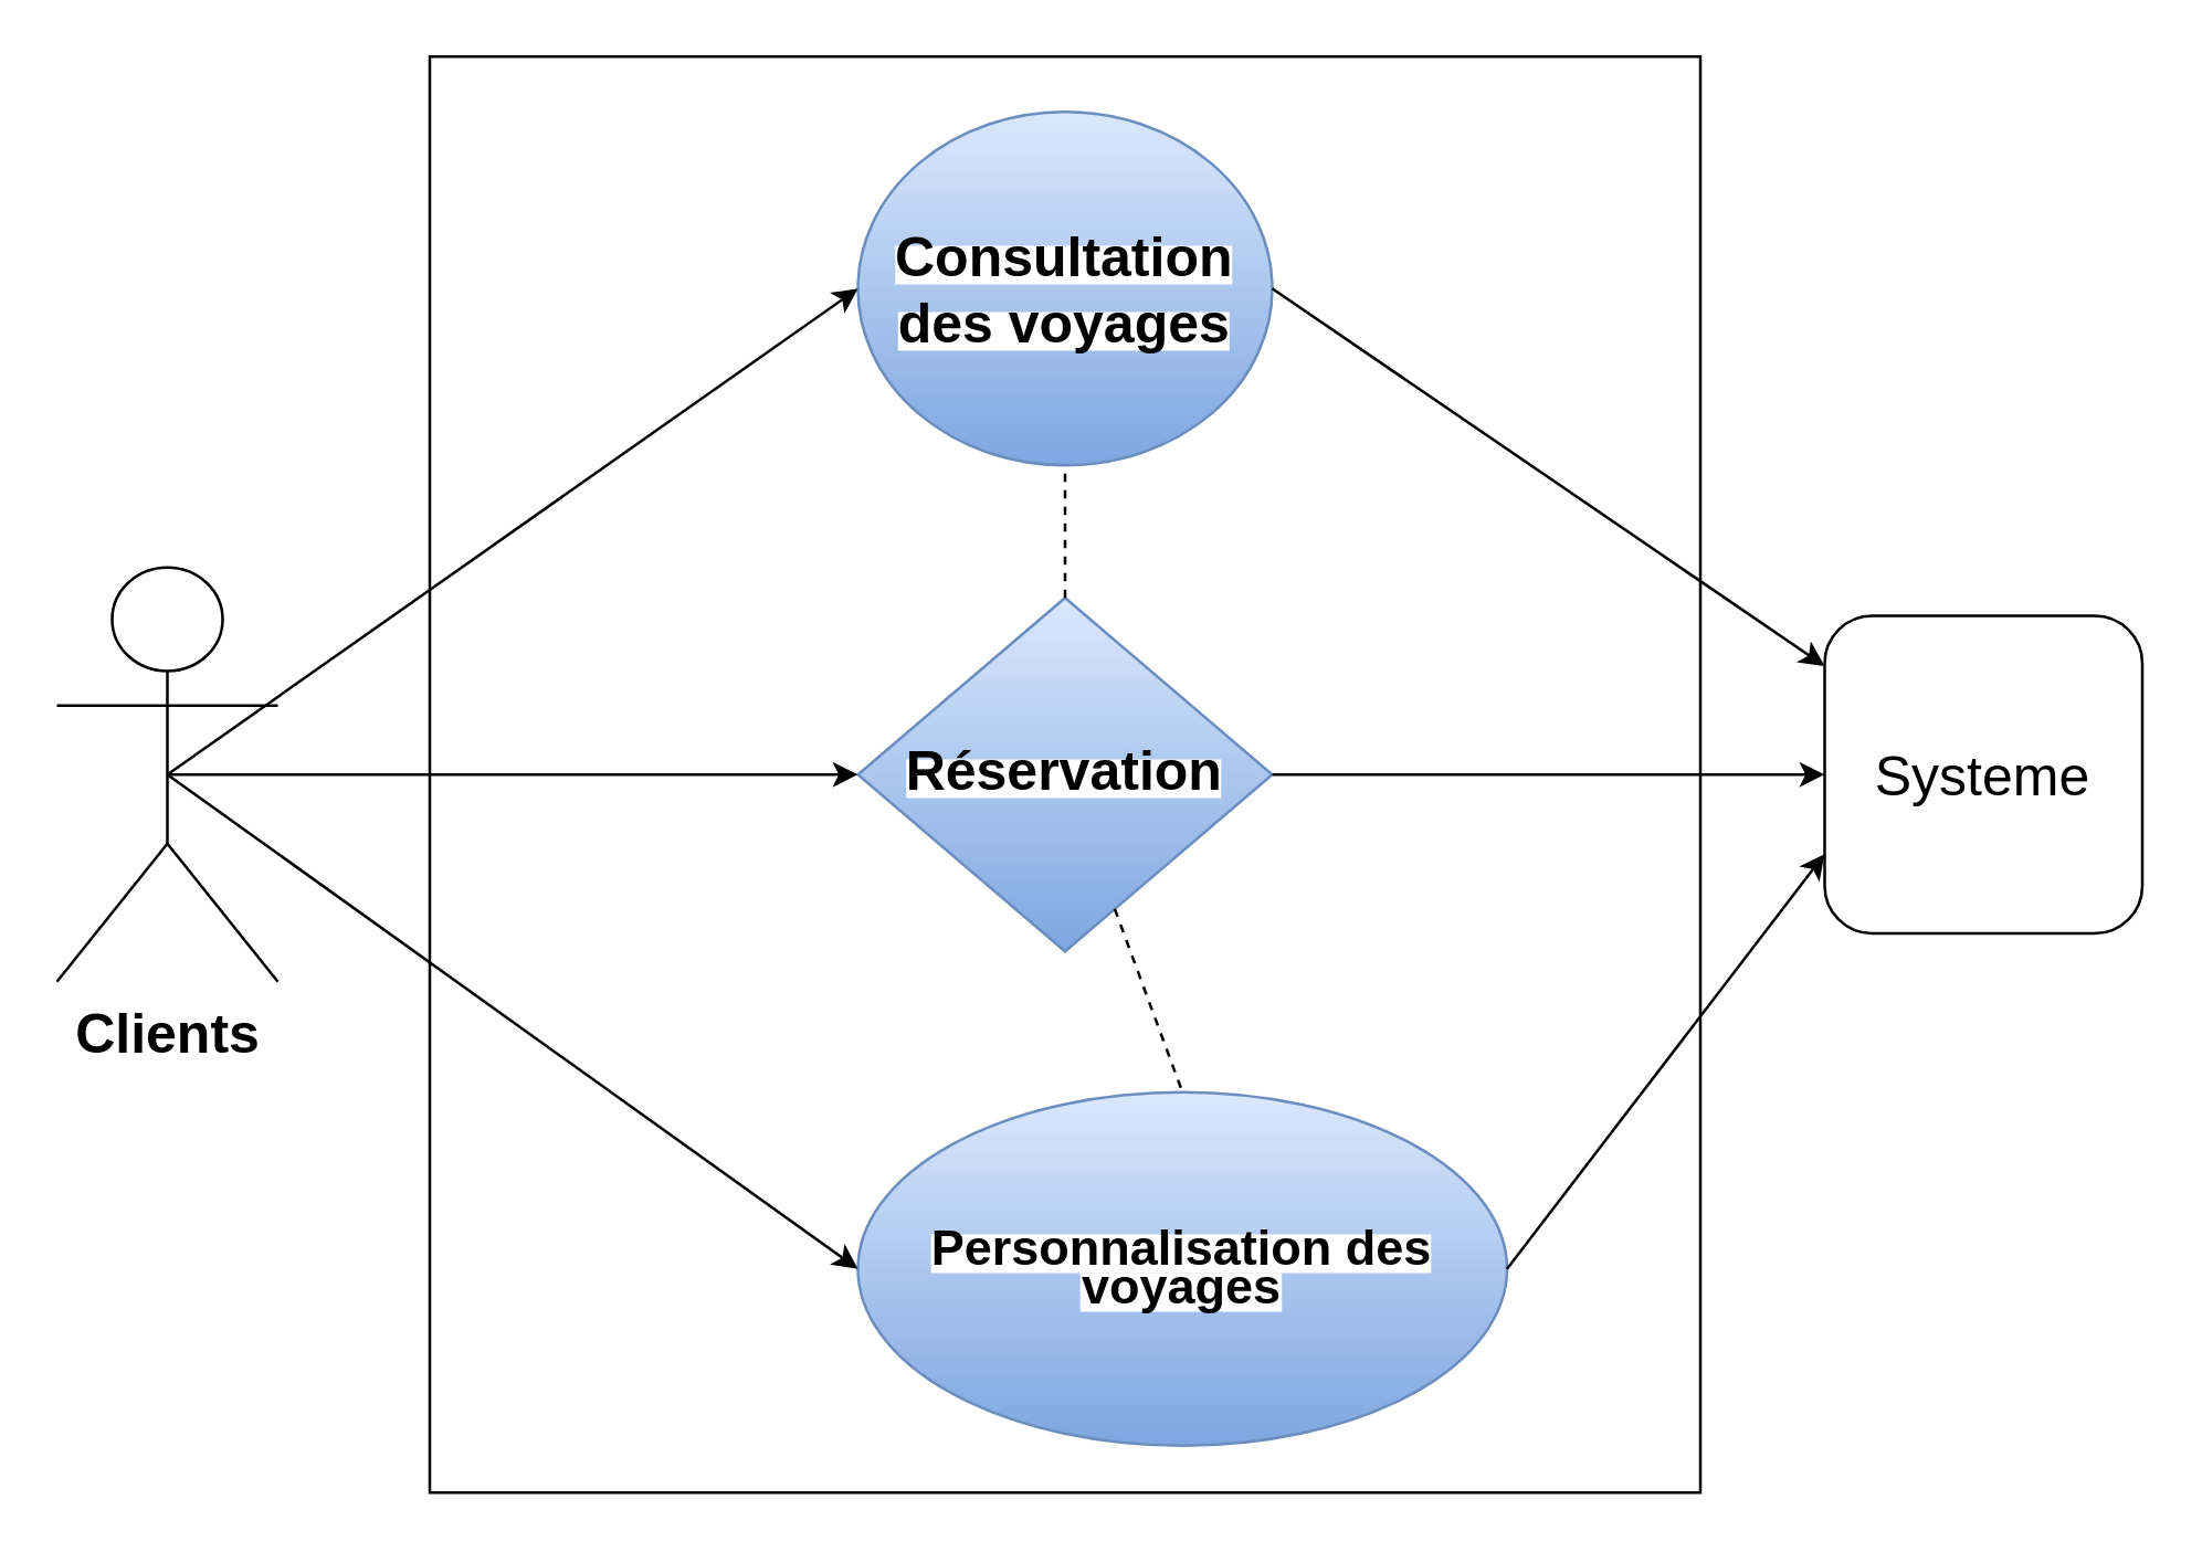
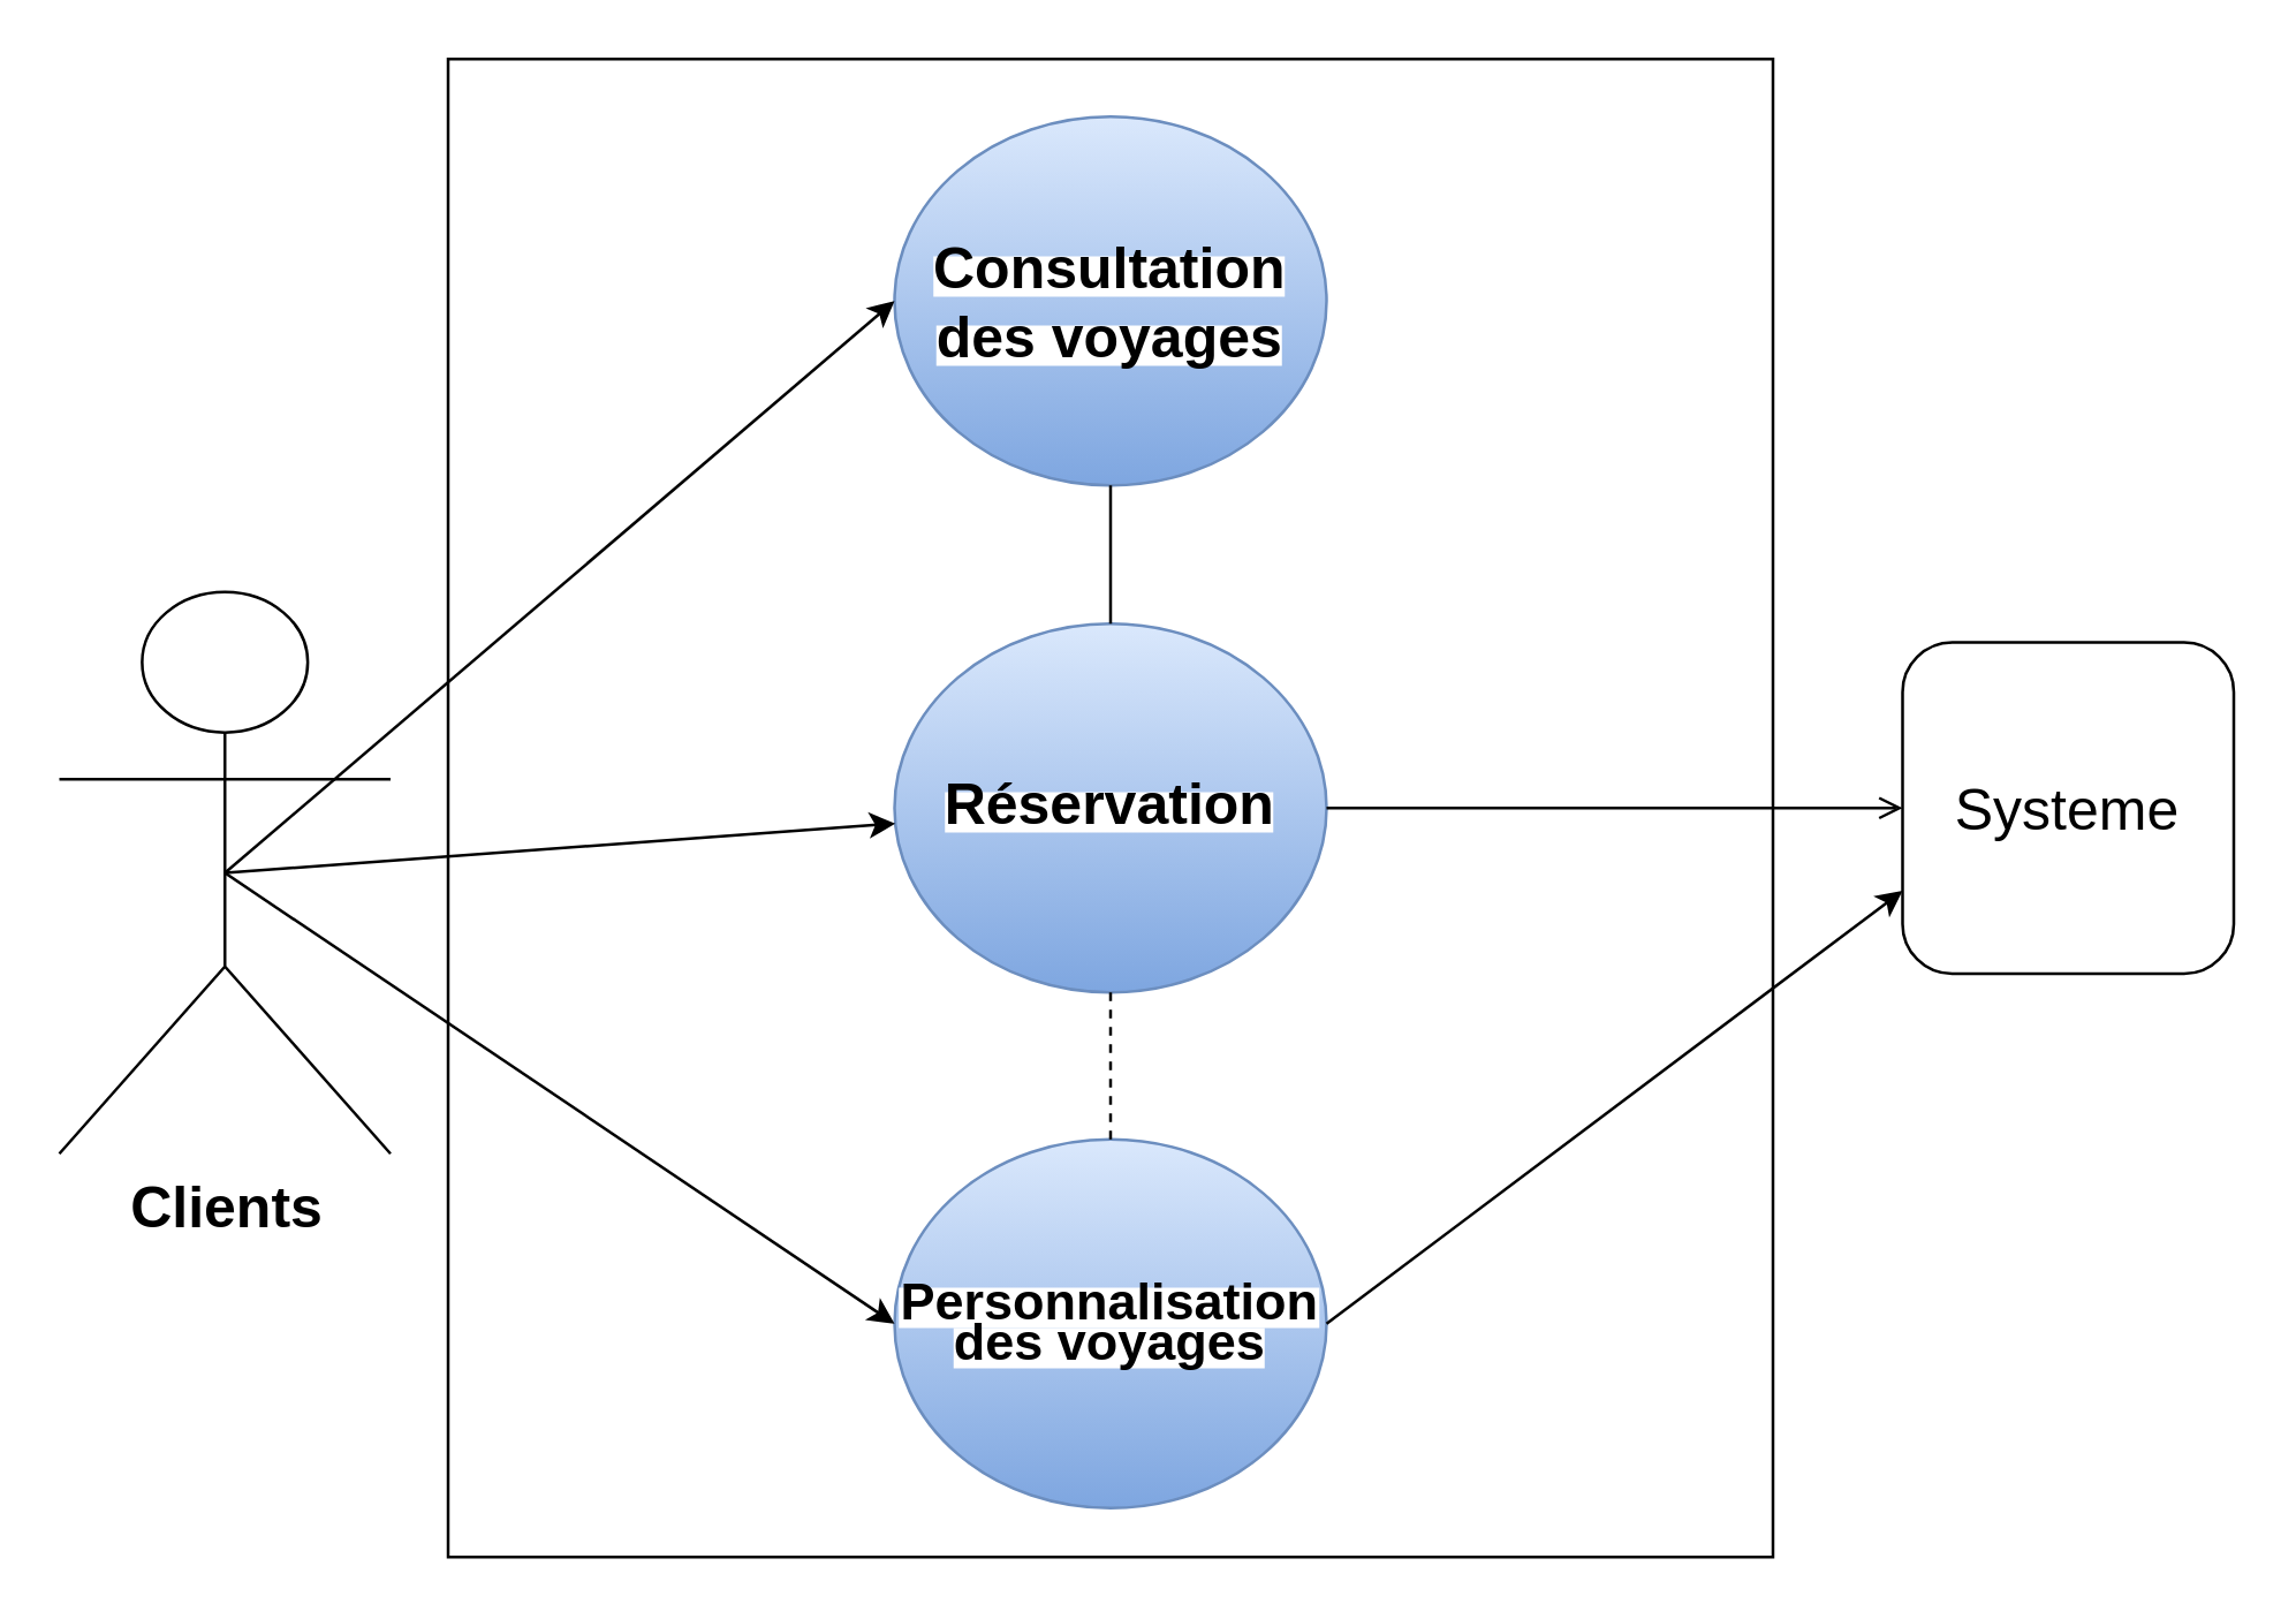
- <mxCell id="11" value="" style="endArrow=classic;html=1;fontSize=20;exitX=1;exitY=0.5;exitDx=0;exitDy=0;" edge="1" parent="1" source="3" target="7"><mxGeometry width="50" height="50" relative="1" as="geometry"><mxPoint x="70" y="290" as="sourcePoint" /><mxPoint x="320" y="434" as="targetPoint" /></mxGeometry></mxCell>
- <mxCell id="14" value="" style="endArrow=none;dashed=1;html=1;fontSize=20;entryX=0.5;entryY=1;entryDx=0;entryDy=0;exitX=0.5;exitY=0;exitDx=0;exitDy=0;" edge="1" parent="1" source="4" target="3"><mxGeometry width="50" height="50" relative="1" as="geometry"><mxPoint x="430" y="355" as="sourcePoint" /><mxPoint x="480" y="305" as="targetPoint" /></mxGeometry></mxCell>
+ <mxCell id="14" value="" style="endArrow=none;dashed=0;html=1;fontSize=20;entryX=0.5;entryY=1;entryDx=0;entryDy=0;exitX=0.5;exitY=0;exitDx=0;exitDy=0;" edge="1" parent="1" source="4" target="3"><mxGeometry width="50" height="50" relative="1" as="geometry"><mxPoint x="430" y="355" as="sourcePoint" /><mxPoint x="480" y="305" as="targetPoint" /></mxGeometry></mxCell>
- <mxCell id="6" value="&lt;span style=&quot;color: rgb(0, 0, 0); font-family: &amp;quot;Nunito Sans&amp;quot;, sans-serif; text-align: left; background-color: rgb(255, 255, 255);&quot;&gt;&lt;b style=&quot;&quot;&gt;&lt;font style=&quot;font-size: 20px;&quot;&gt;Clients&lt;/font&gt;&lt;/b&gt;&lt;/span&gt;" style="shape=umlActor;verticalLabelPosition=bottom;verticalAlign=top;html=1;outlineConnect=0;fontSize=18;" vertex="1" parent="1"><mxGeometry x="20" y="205" width="80" height="150" as="geometry" /></mxCell>
+ <mxCell id="6" value="&lt;span style=&quot;color: rgb(0, 0, 0); font-family: &amp;quot;Nunito Sans&amp;quot;, sans-serif; text-align: left; background-color: rgb(255, 255, 255);&quot;&gt;&lt;b style=&quot;&quot;&gt;&lt;font style=&quot;font-size: 20px;&quot;&gt;Clients&lt;/font&gt;&lt;/b&gt;&lt;/span&gt;" style="shape=umlActor;verticalLabelPosition=bottom;verticalAlign=top;html=1;outlineConnect=0;fontSize=18;" vertex="1" parent="1"><mxGeometry x="20" y="205" width="115" height="195" as="geometry" /></mxCell>
- <mxCell id="4" value="&lt;p style=&quot;line-height: 100%;&quot;&gt;&lt;span style=&quot;color: rgb(0, 0, 0); font-family: &amp;quot;Nunito Sans&amp;quot;, sans-serif; text-align: left; background-color: rgb(255, 255, 255);&quot;&gt;&lt;b style=&quot;&quot;&gt;&lt;font style=&quot;font-size: 20px;&quot;&gt;Réservation&lt;/font&gt;&lt;/b&gt;&lt;/span&gt;&lt;br&gt;&lt;/p&gt;" style="rhombus;whiteSpace=wrap;html=1;fillColor=#dae8fc;strokeColor=#6c8ebf;gradientColor=#7ea6e0;" vertex="1" parent="1"><mxGeometry x="310" y="216" width="150" height="128" as="geometry" /></mxCell>
+ <mxCell id="4" value="&lt;p style=&quot;line-height: 100%;&quot;&gt;&lt;span style=&quot;color: rgb(0, 0, 0); font-family: &amp;quot;Nunito Sans&amp;quot;, sans-serif; text-align: left; background-color: rgb(255, 255, 255);&quot;&gt;&lt;b style=&quot;&quot;&gt;&lt;font style=&quot;font-size: 20px;&quot;&gt;Réservation&lt;/font&gt;&lt;/b&gt;&lt;/span&gt;&lt;br&gt;&lt;/p&gt;" style="ellipse;whiteSpace=wrap;html=1;fillColor=#dae8fc;strokeColor=#6c8ebf;gradientColor=#7ea6e0;" vertex="1" parent="1"><mxGeometry x="310" y="216" width="150" height="128" as="geometry" /></mxCell>
- <mxCell id="12" value="" style="endArrow=classic;html=1;fontSize=20;exitX=1;exitY=0.5;exitDx=0;exitDy=0;entryX=0;entryY=0.5;entryDx=0;entryDy=0;" edge="1" parent="1" source="4" target="7"><mxGeometry width="50" height="50" relative="1" as="geometry"><mxPoint x="470" y="149" as="sourcePoint" /><mxPoint x="670" y="290" as="targetPoint" /></mxGeometry></mxCell>
+ <mxCell id="12" value="" style="endArrow=open;html=1;fontSize=20;exitX=1;exitY=0.5;exitDx=0;exitDy=0;entryX=0;entryY=0.5;entryDx=0;entryDy=0;" edge="1" parent="1" source="4" target="7"><mxGeometry width="50" height="50" relative="1" as="geometry"><mxPoint x="470" y="149" as="sourcePoint" /><mxPoint x="670" y="290" as="targetPoint" /></mxGeometry></mxCell>
- <mxCell id="5" value="&lt;p style=&quot;line-height: 100%;&quot;&gt;&lt;span style=&quot;color: rgb(0, 0, 0); font-family: &amp;quot;Nunito Sans&amp;quot;, sans-serif; font-style: normal; font-variant-ligatures: normal; font-variant-caps: normal; letter-spacing: normal; orphans: 2; text-align: left; text-indent: 0px; text-transform: none; widows: 2; word-spacing: 0px; -webkit-text-stroke-width: 0px; background-color: rgb(255, 255, 255); text-decoration-thickness: initial; text-decoration-style: initial; text-decoration-color: initial; float: none; display: inline !important;&quot;&gt;&lt;b style=&quot;&quot;&gt;&lt;font style=&quot;font-size: 18px;&quot;&gt;Personnalisation des voyages&lt;/font&gt;&lt;/b&gt;&lt;/span&gt;&lt;/p&gt;" style="ellipse;whiteSpace=wrap;html=1;fillColor=#dae8fc;strokeColor=#6c8ebf;gradientColor=#7ea6e0;" vertex="1" parent="1"><mxGeometry x="310" y="395" width="235" height="128" as="geometry" /></mxCell>
+ <mxCell id="5" value="&lt;p style=&quot;line-height: 100%;&quot;&gt;&lt;span style=&quot;color: rgb(0, 0, 0); font-family: &amp;quot;Nunito Sans&amp;quot;, sans-serif; font-style: normal; font-variant-ligatures: normal; font-variant-caps: normal; letter-spacing: normal; orphans: 2; text-align: left; text-indent: 0px; text-transform: none; widows: 2; word-spacing: 0px; -webkit-text-stroke-width: 0px; background-color: rgb(255, 255, 255); text-decoration-thickness: initial; text-decoration-style: initial; text-decoration-color: initial; float: none; display: inline !important;&quot;&gt;&lt;b style=&quot;&quot;&gt;&lt;font style=&quot;font-size: 18px;&quot;&gt;Personnalisation des voyages&lt;/font&gt;&lt;/b&gt;&lt;/span&gt;&lt;/p&gt;" style="ellipse;whiteSpace=wrap;html=1;fillColor=#dae8fc;strokeColor=#6c8ebf;gradientColor=#7ea6e0;" vertex="1" parent="1"><mxGeometry x="310" y="395" width="150" height="128" as="geometry" /></mxCell>
